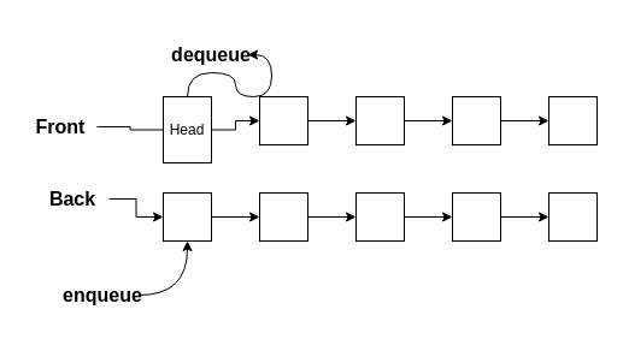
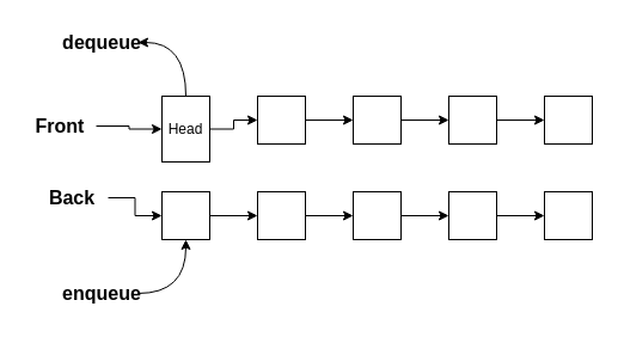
- <mxCell id="27" value="&lt;b&gt;dequeue&lt;/b&gt;" style="text;html=1;strokeColor=none;fillColor=none;align=center;verticalAlign=middle;whiteSpace=wrap;rounded=0;fontSize=16;" vertex="1" parent="1"><mxGeometry x="145" y="30" width="60" height="30" as="geometry" /></mxCell>
+ <mxCell id="27" value="&lt;b&gt;dequeue&lt;/b&gt;" style="text;html=1;strokeColor=none;fillColor=none;align=center;verticalAlign=middle;whiteSpace=wrap;rounded=0;fontSize=16;" vertex="1" parent="1"><mxGeometry x="55" y="20" width="60" height="30" as="geometry" /></mxCell>
- <mxCell id="21" value="" style="edgeStyle=orthogonalEdgeStyle;rounded=0;orthogonalLoop=1;jettySize=auto;html=1;endArrow=none;" edge="1" parent="1" source="22" target="4"><mxGeometry relative="1" as="geometry" /></mxCell>
+ <mxCell id="21" value="" style="edgeStyle=orthogonalEdgeStyle;rounded=0;orthogonalLoop=1;jettySize=auto;html=1;" edge="1" parent="1" source="22" target="4"><mxGeometry relative="1" as="geometry" /></mxCell>
